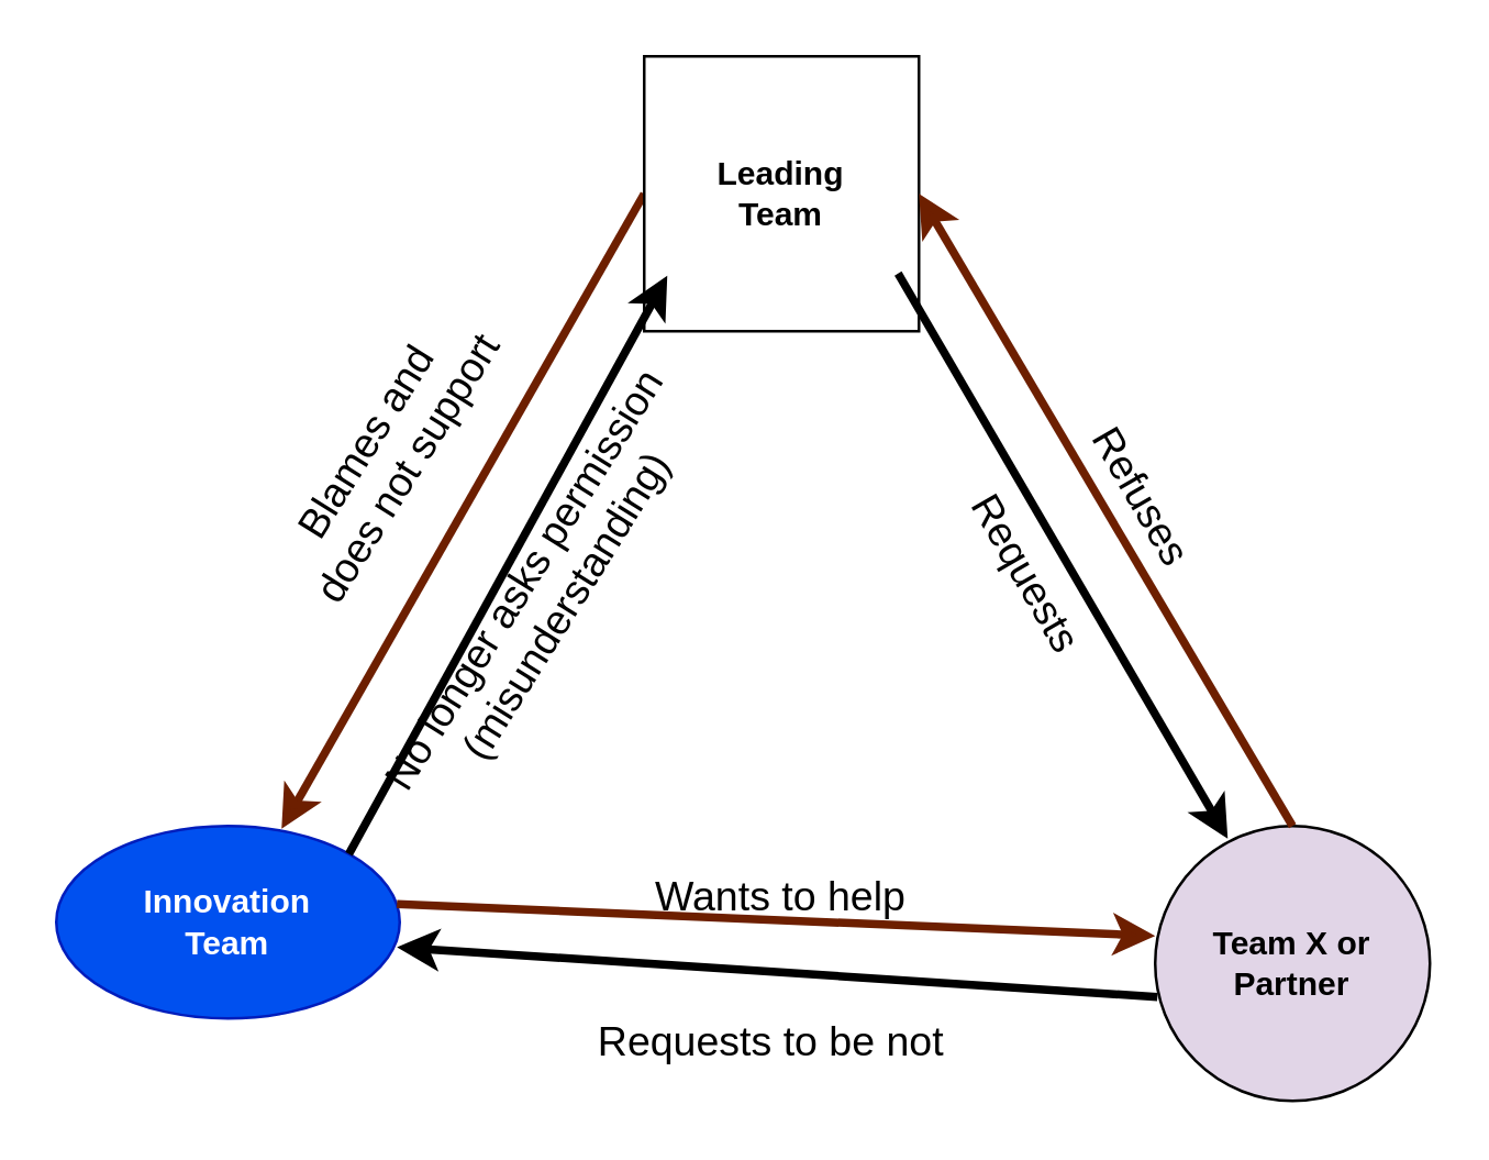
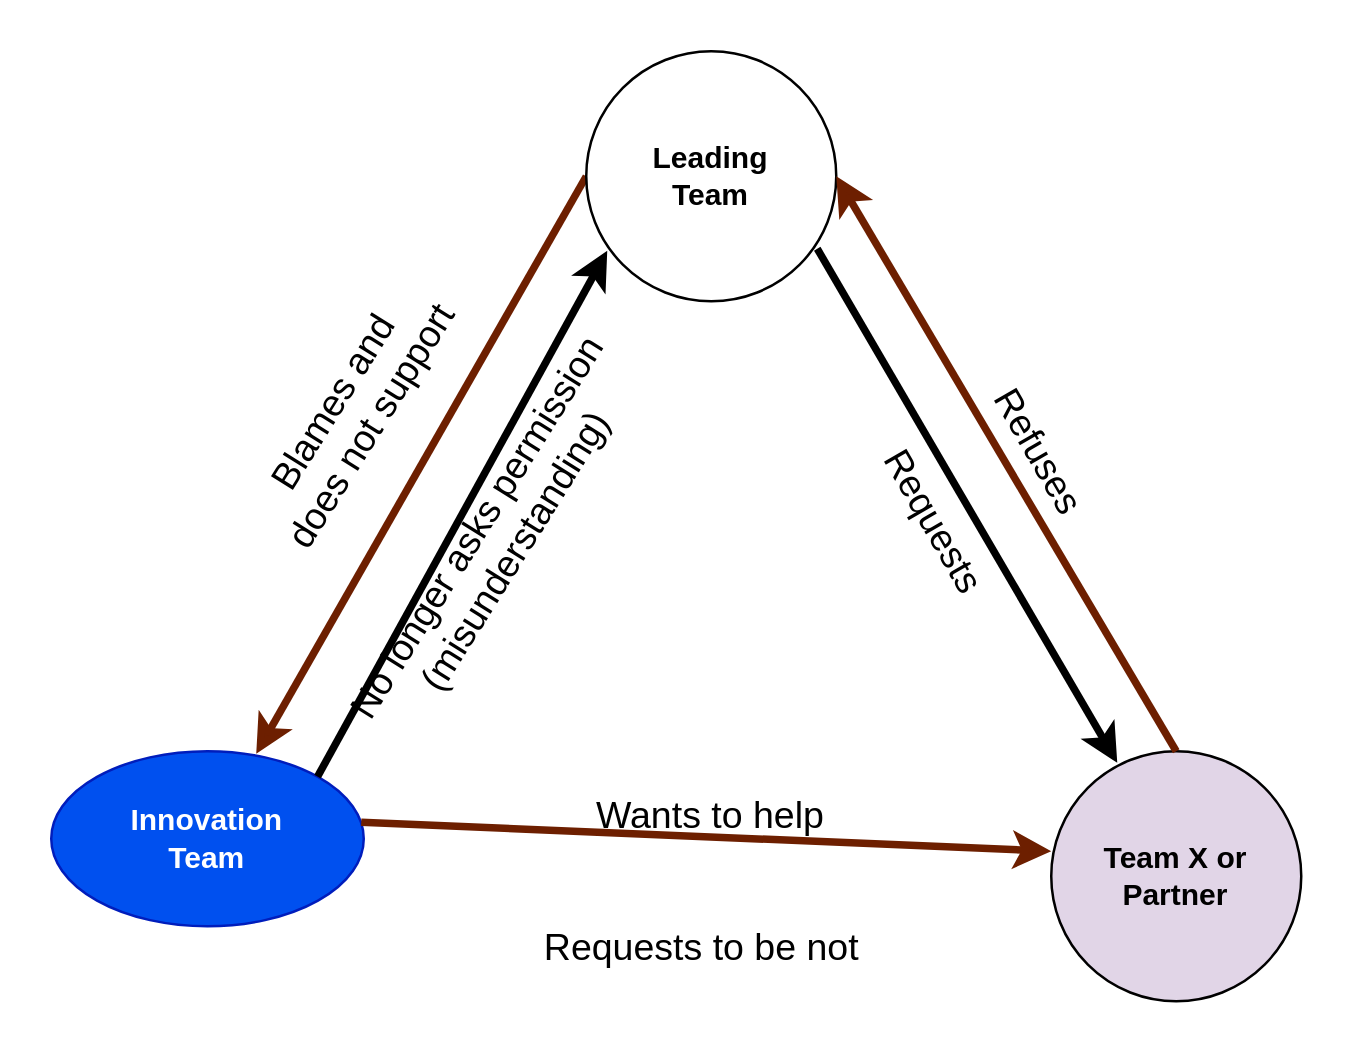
- <mxCell id="4" value="&lt;b&gt;Leading&lt;br&gt;Team&lt;br&gt;&lt;/b&gt;" style="whiteSpace=wrap;html=1;aspect=fixed;rounded=0;" parent="1" vertex="1"><mxGeometry x="234" y="20" width="100" height="100" as="geometry" /></mxCell>
+ <mxCell id="4" value="&lt;b&gt;Leading&lt;br&gt;Team&lt;br&gt;&lt;/b&gt;" style="ellipse;whiteSpace=wrap;html=1;aspect=fixed;" parent="1" vertex="1"><mxGeometry x="234" y="20" width="100" height="100" as="geometry" /></mxCell>
- <mxCell id="9" value="" style="endArrow=classic;html=1;rounded=0;strokeWidth=3;exitX=0.008;exitY=0.622;exitDx=0;exitDy=0;exitPerimeter=0;entryX=0.992;entryY=0.63;entryDx=0;entryDy=0;entryPerimeter=0;fontSize=15;" parent="1" source="6" target="5" edge="1"><mxGeometry width="50" height="50" relative="1" as="geometry"><mxPoint x="318.645" y="345.355" as="sourcePoint" /><mxPoint x="180" y="342" as="targetPoint" /></mxGeometry></mxCell>
